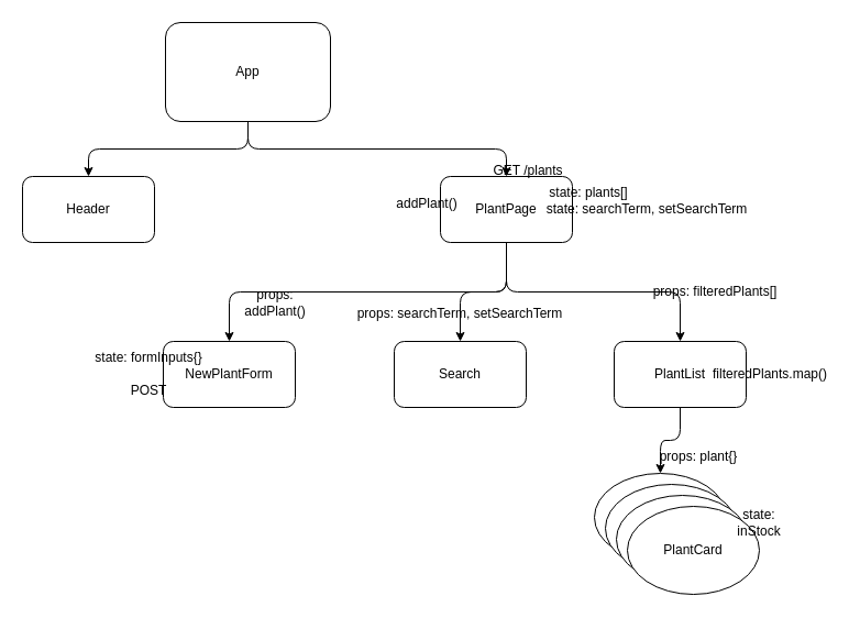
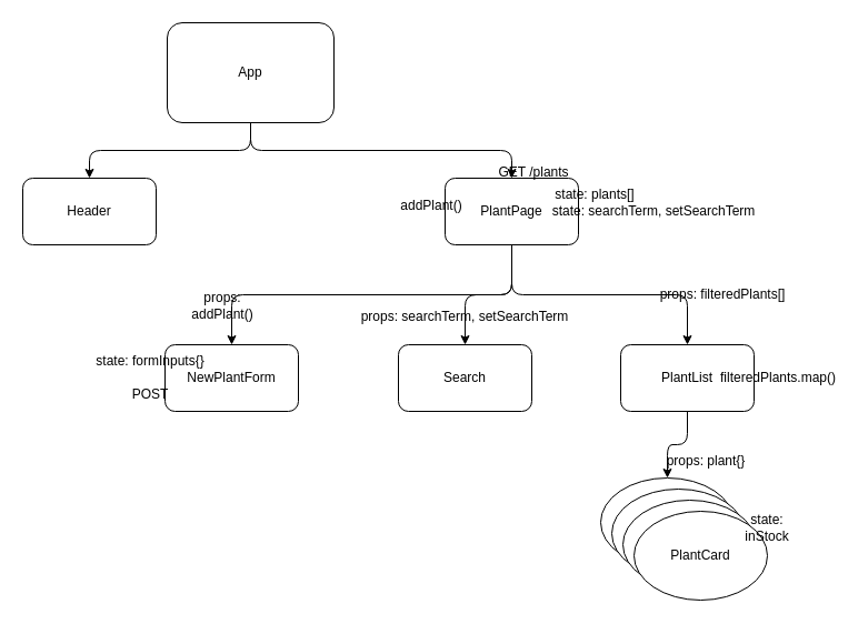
- <mxCell id="28" value="props: addPlant()" style="text;html=1;strokeColor=none;fillColor=none;align=center;verticalAlign=middle;whiteSpace=wrap;rounded=0;" vertex="1" parent="1"><mxGeometry x="220" y="260" width="60" height="30" as="geometry" /></mxCell>
+ <mxCell id="28" value="props: addPlant()" style="text;html=1;strokeColor=none;fillColor=none;align=center;verticalAlign=middle;whiteSpace=wrap;rounded=0;" vertex="1" parent="1"><mxGeometry x="170" y="260" width="60" height="30" as="geometry" /></mxCell>
